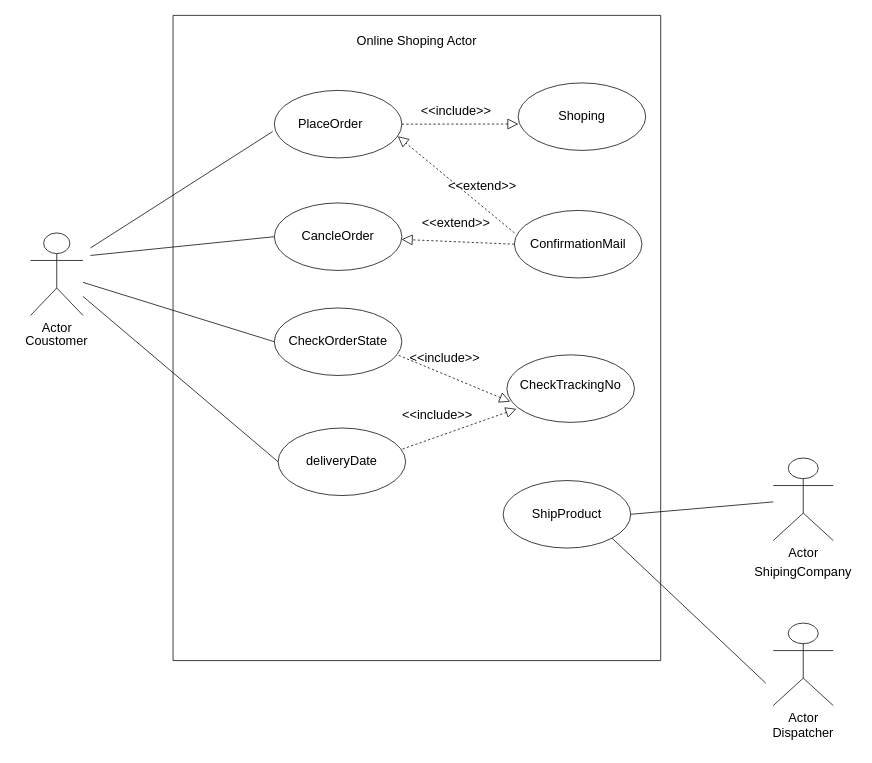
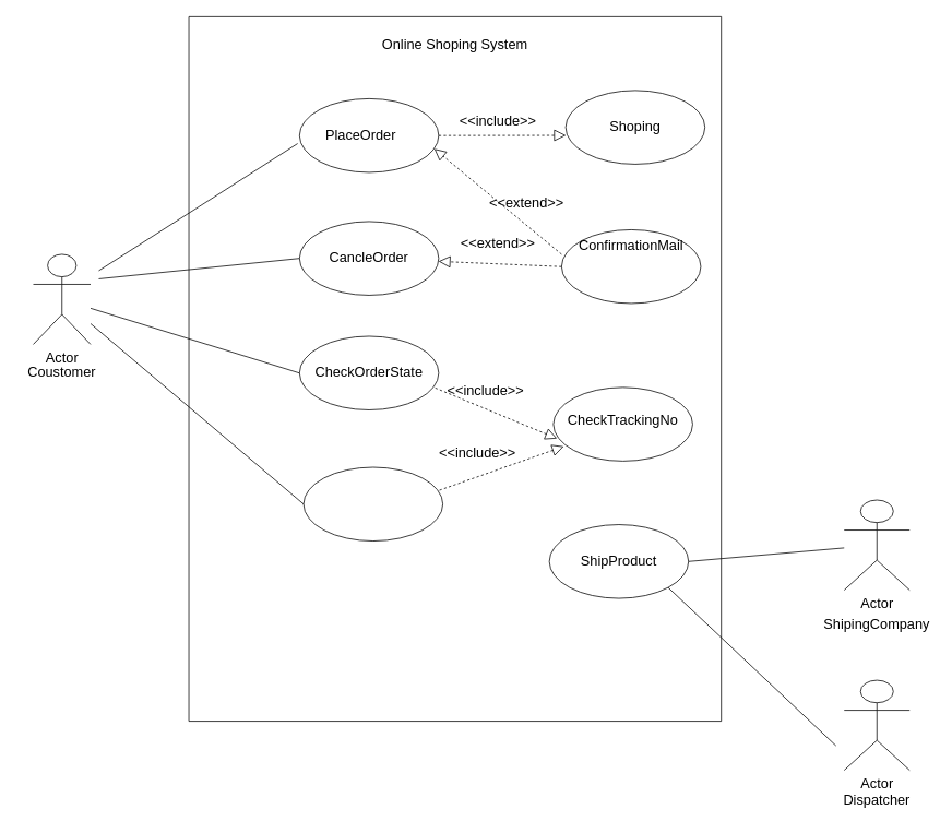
- <mxCell id="5" value="Online Shoping Actor" style="text;strokeColor=none;align=center;fillColor=none;html=1;verticalAlign=middle;whiteSpace=wrap;rounded=0;fontSize=17;" parent="2" vertex="1"><mxGeometry x="210" y="20" width="230" height="30" as="geometry" /></mxCell>
+ <mxCell id="5" value="Online Shoping System" style="text;strokeColor=none;align=center;fillColor=none;html=1;verticalAlign=middle;whiteSpace=wrap;rounded=0;fontSize=17;" parent="2" vertex="1"><mxGeometry x="210" y="20" width="230" height="30" as="geometry" /></mxCell>
- <mxCell id="21" value="ConfirmationMail" style="text;strokeColor=none;align=center;fillColor=none;html=1;verticalAlign=middle;whiteSpace=wrap;rounded=0;fontSize=17;" parent="2" vertex="1"><mxGeometry x="470" y="287.5" width="140" height="35" as="geometry" /></mxCell>
+ <mxCell id="21" value="ConfirmationMail" style="text;strokeColor=none;align=center;fillColor=none;html=1;verticalAlign=middle;whiteSpace=wrap;rounded=0;fontSize=17;" parent="2" vertex="1"><mxGeometry x="470" y="262.5" width="140" height="35" as="geometry" /></mxCell>
- <mxCell id="19" value="deliveryDate" style="text;strokeColor=none;align=center;fillColor=none;html=1;verticalAlign=middle;whiteSpace=wrap;rounded=0;fontSize=17;" parent="2" vertex="1"><mxGeometry x="155" y="577.5" width="140" height="35" as="geometry" /></mxCell>
